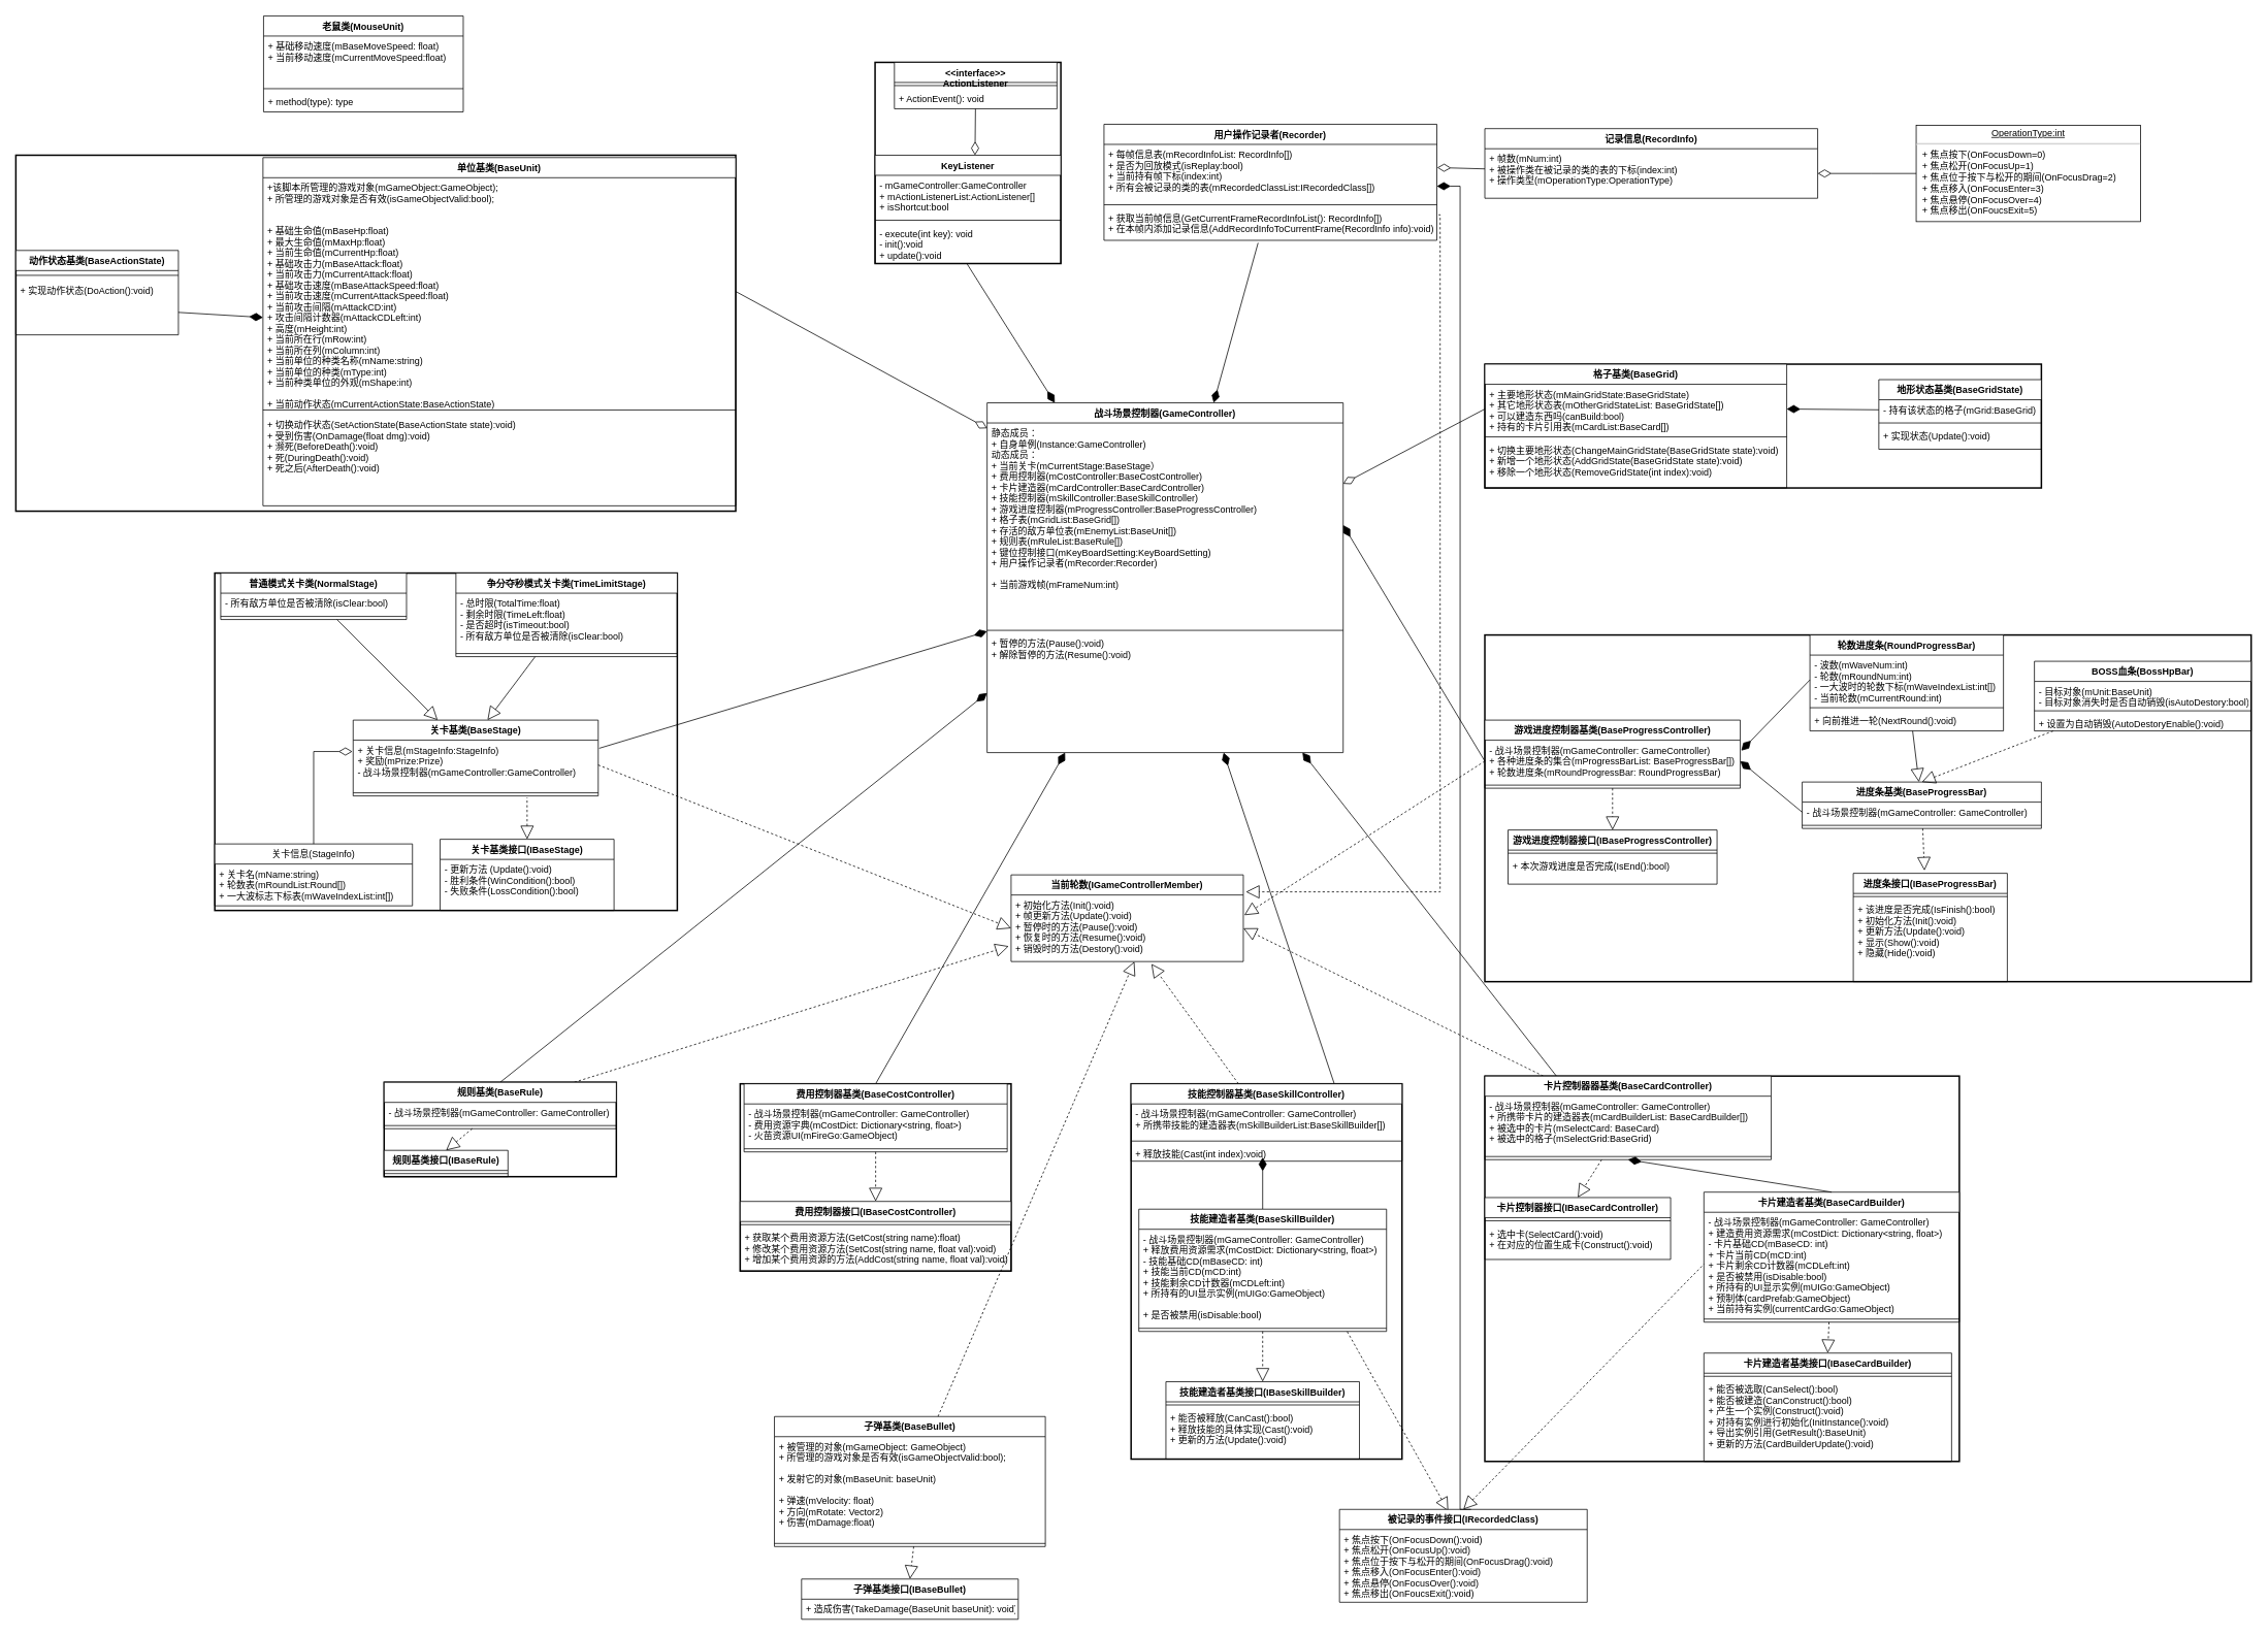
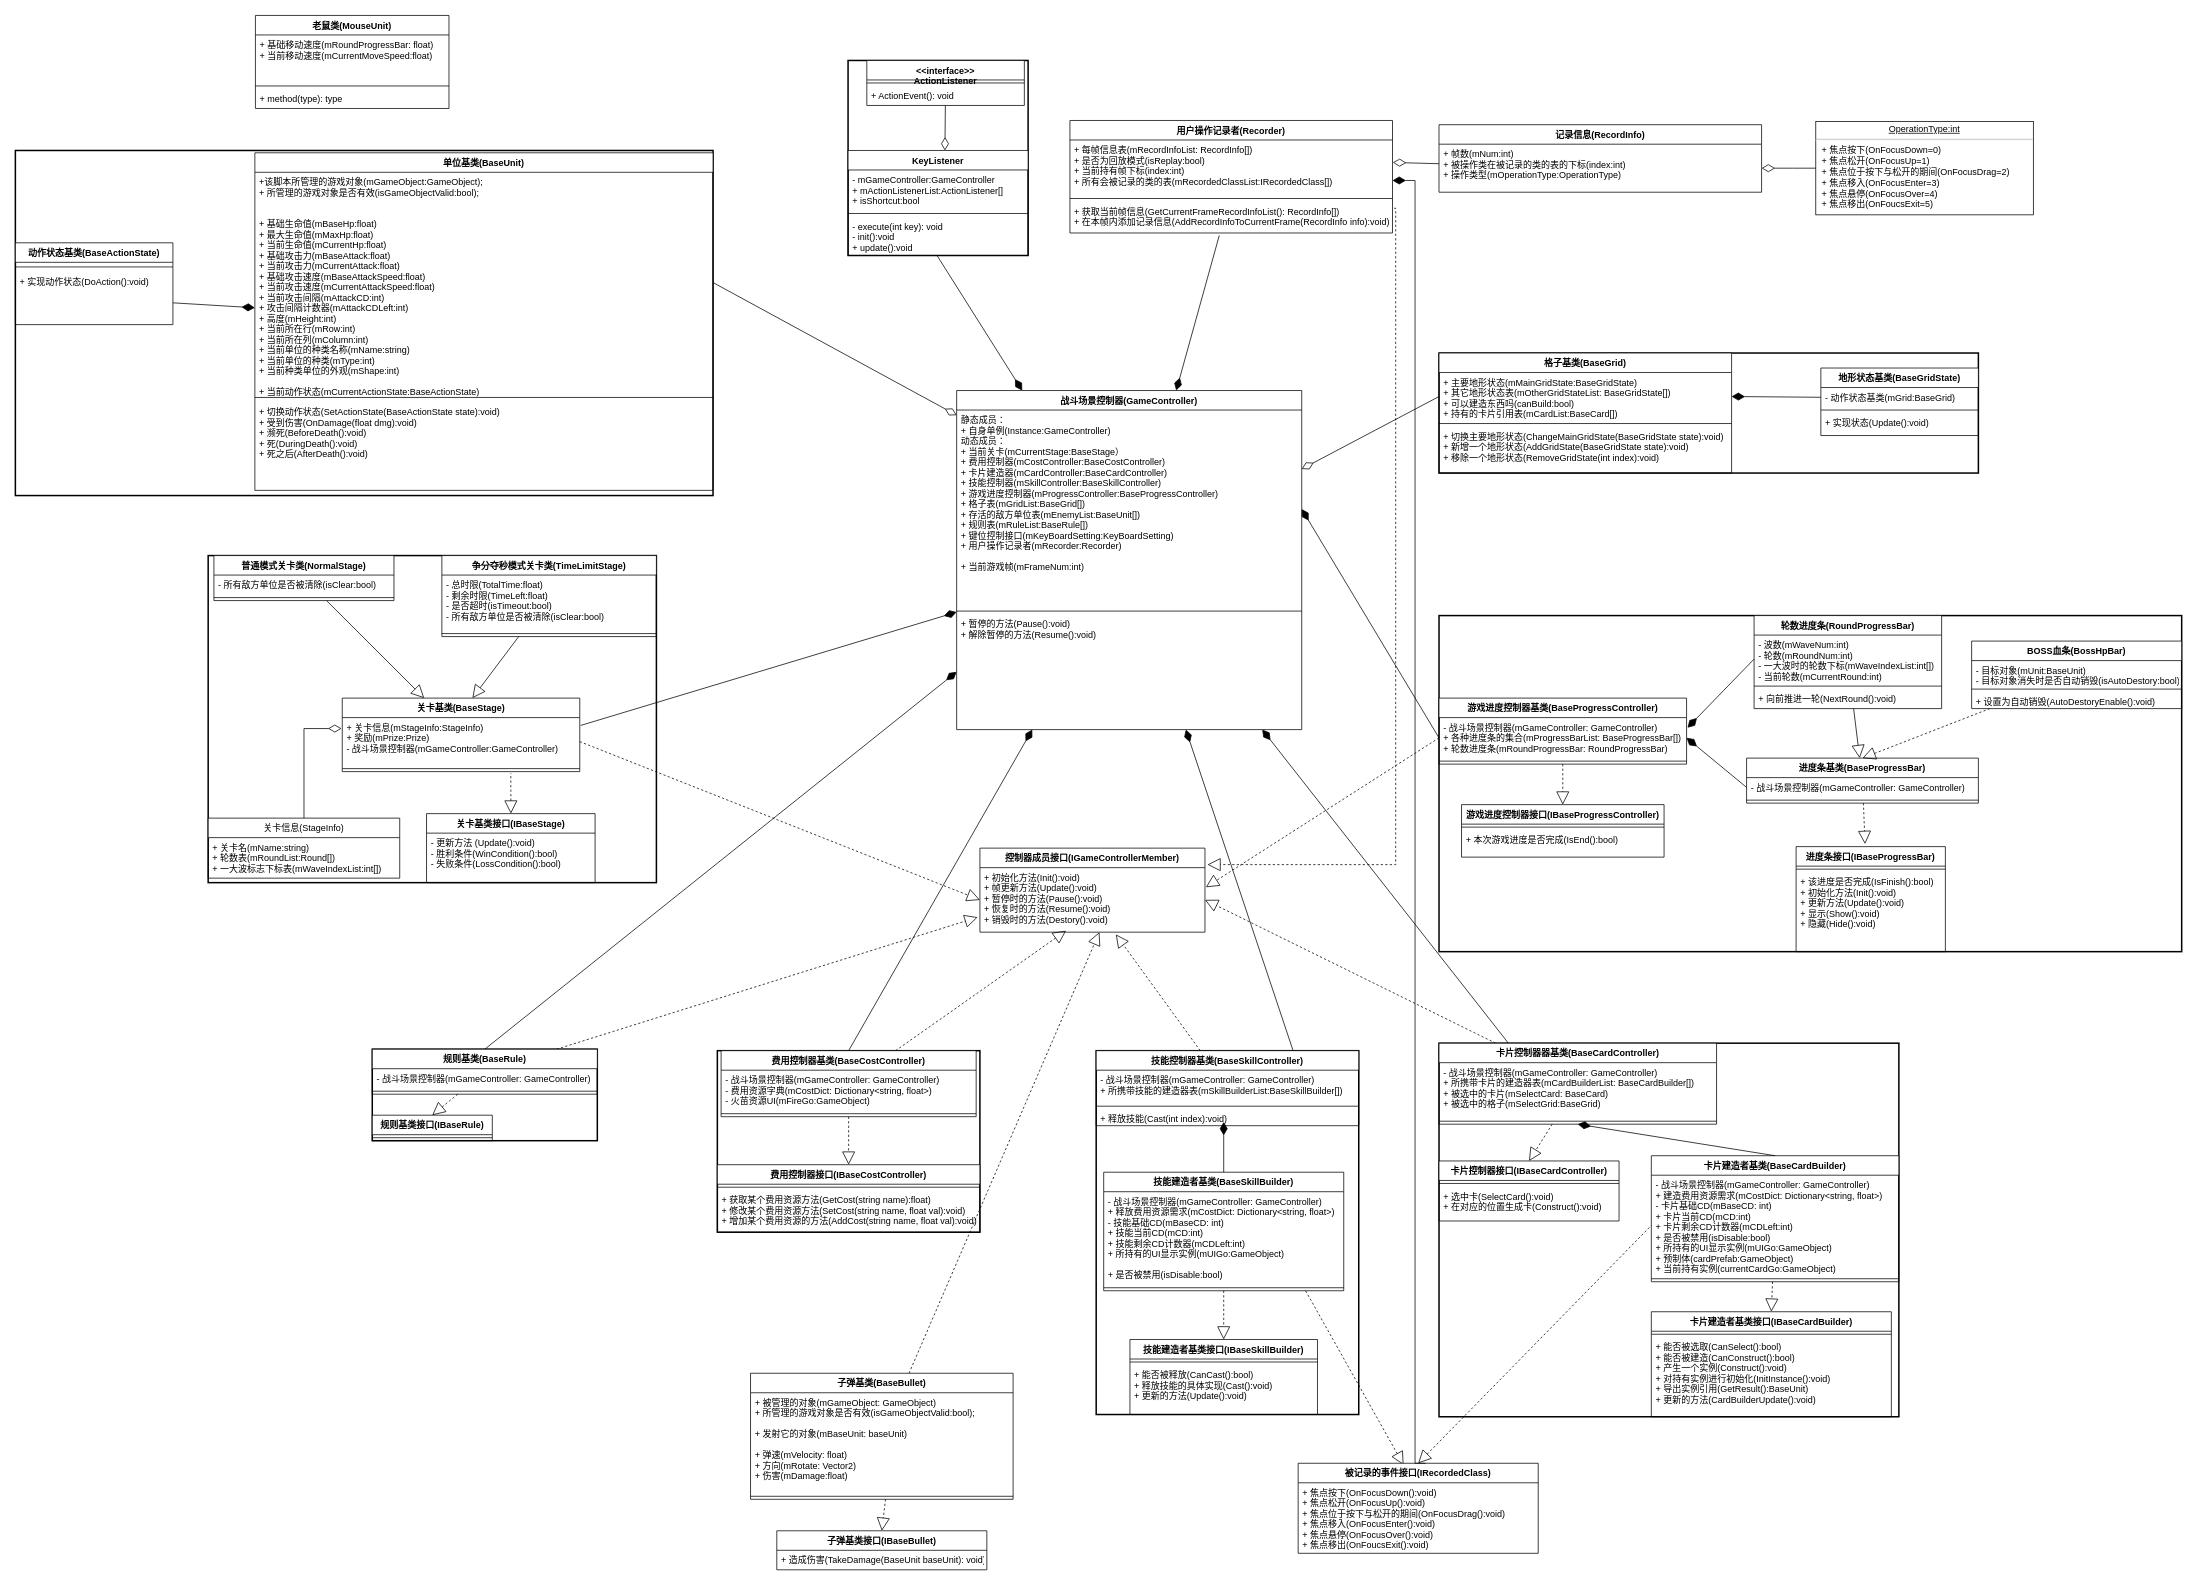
- <mxCell id="157" value="+ 基础移动速度(mBaseMoveSpeed: float)&#10;+ 当前移动速度(mCurrentMoveSpeed:float)" style="text;strokeColor=none;fillColor=none;align=left;verticalAlign=top;spacingLeft=4;spacingRight=4;overflow=hidden;rotatable=0;points=[[0,0.5],[1,0.5]];portConstraint=eastwest;" parent="156" vertex="1"><mxGeometry y="26" width="258" height="64" as="geometry" /></mxCell>
+ <mxCell id="157" value="+ 基础移动速度(mRoundProgressBar: float)&#10;+ 当前移动速度(mCurrentMoveSpeed:float)" style="text;strokeColor=none;fillColor=none;align=left;verticalAlign=top;spacingLeft=4;spacingRight=4;overflow=hidden;rotatable=0;points=[[0,0.5],[1,0.5]];portConstraint=eastwest;" parent="156" vertex="1"><mxGeometry y="26" width="258" height="64" as="geometry" /></mxCell>
- <mxCell id="153" value="&lt;p style=&quot;margin: 0px ; margin-top: 4px ; text-align: center ; text-decoration: underline&quot;&gt;&lt;span style=&quot;text-align: left&quot;&gt;OperationType:int&lt;/span&gt;&lt;br&gt;&lt;/p&gt;&lt;hr&gt;&lt;p style=&quot;margin: 0px ; margin-left: 8px&quot;&gt;+ 焦点按下(OnFocusDown=0)&lt;br style=&quot;padding: 0px ; margin: 0px&quot;&gt;+ 焦点松开(OnFocusUp=1)&lt;br style=&quot;padding: 0px ; margin: 0px&quot;&gt;+ 焦点位于按下与松开的期间(OnFocusDrag=2)&lt;br style=&quot;padding: 0px ; margin: 0px&quot;&gt;+ 焦点移入(OnFocusEnter=3)&lt;br style=&quot;padding: 0px ; margin: 0px&quot;&gt;+ 焦点悬停(OnFocusOver=4)&lt;br style=&quot;padding: 0px ; margin: 0px&quot;&gt;+ 焦点移出(OnFoucsExit=5)&lt;br&gt;&lt;/p&gt;" style="verticalAlign=top;align=left;overflow=fill;fontSize=12;fontFamily=Helvetica;html=1;" parent="1" vertex="1"><mxGeometry x="2475" y="161.43" width="290" height="124.38" as="geometry" /></mxCell>
+ <mxCell id="153" value="&lt;p style=&quot;margin: 0px ; margin-top: 4px ; text-align: center ; text-decoration: underline&quot;&gt;&lt;span style=&quot;text-align: left&quot;&gt;OperationType:int&lt;/span&gt;&lt;br&gt;&lt;/p&gt;&lt;hr&gt;&lt;p style=&quot;margin: 0px ; margin-left: 8px&quot;&gt;+ 焦点按下(OnFocusDown=0)&lt;br style=&quot;padding: 0px ; margin: 0px&quot;&gt;+ 焦点松开(OnFocusUp=1)&lt;br style=&quot;padding: 0px ; margin: 0px&quot;&gt;+ 焦点位于按下与松开的期间(OnFocusDrag=2)&lt;br style=&quot;padding: 0px ; margin: 0px&quot;&gt;+ 焦点移入(OnFocusEnter=3)&lt;br style=&quot;padding: 0px ; margin: 0px&quot;&gt;+ 焦点悬停(OnFocusOver=4)&lt;br style=&quot;padding: 0px ; margin: 0px&quot;&gt;+ 焦点移出(OnFoucsExit=5)&lt;br&gt;&lt;/p&gt;" style="verticalAlign=top;align=left;overflow=fill;fontSize=12;fontFamily=Helvetica;html=1;" parent="1" vertex="1"><mxGeometry x="2420" y="161.43" width="290" height="124.38" as="geometry" /></mxCell>
- <mxCell id="119" value="- 持有该状态的格子(mGrid:BaseGrid)&#10;&#10;+ 自身所在格子下标(index:int)" style="text;strokeColor=none;fillColor=none;align=left;verticalAlign=top;spacingLeft=4;spacingRight=4;overflow=hidden;rotatable=0;points=[[0,0.5],[1,0.5]];portConstraint=eastwest;" parent="118" vertex="1"><mxGeometry y="26" width="210" height="26" as="geometry" /></mxCell>
+ <mxCell id="119" value="- 动作状态基类(mGrid:BaseGrid)&#10;&#10;+ 自身所在格子下标(index:int)" style="text;strokeColor=none;fillColor=none;align=left;verticalAlign=top;spacingLeft=4;spacingRight=4;overflow=hidden;rotatable=0;points=[[0,0.5],[1,0.5]];portConstraint=eastwest;" parent="118" vertex="1"><mxGeometry y="26" width="210" height="26" as="geometry" /></mxCell>
- <mxCell id="13" value="当前轮数(IGameControllerMember)" style="swimlane;fontStyle=1;align=center;verticalAlign=top;childLayout=stackLayout;horizontal=1;startSize=26;horizontalStack=0;resizeParent=1;resizeParentMax=0;resizeLast=0;collapsible=1;marginBottom=0;" parent="1" vertex="1"><mxGeometry x="1305.75" y="1130" width="300" height="112" as="geometry" /></mxCell>
+ <mxCell id="13" value="控制器成员接口(IGameControllerMember)" style="swimlane;fontStyle=1;align=center;verticalAlign=top;childLayout=stackLayout;horizontal=1;startSize=26;horizontalStack=0;resizeParent=1;resizeParentMax=0;resizeLast=0;collapsible=1;marginBottom=0;" parent="1" vertex="1"><mxGeometry x="1305.75" y="1130" width="300" height="112" as="geometry" /></mxCell>
+ <mxCell id="16" style="edgeStyle=none;rounded=0;orthogonalLoop=1;jettySize=auto;html=1;entryX=0.383;entryY=0.977;entryDx=0;entryDy=0;entryPerimeter=0;dashed=1;startArrow=none;startFill=0;endArrow=block;endFill=0;startSize=15;endSize=15;sourcePerimeterSpacing=0;strokeWidth=1;" parent="1" source="54" target="14" edge="1"><mxGeometry relative="1" as="geometry" /></mxCell>
